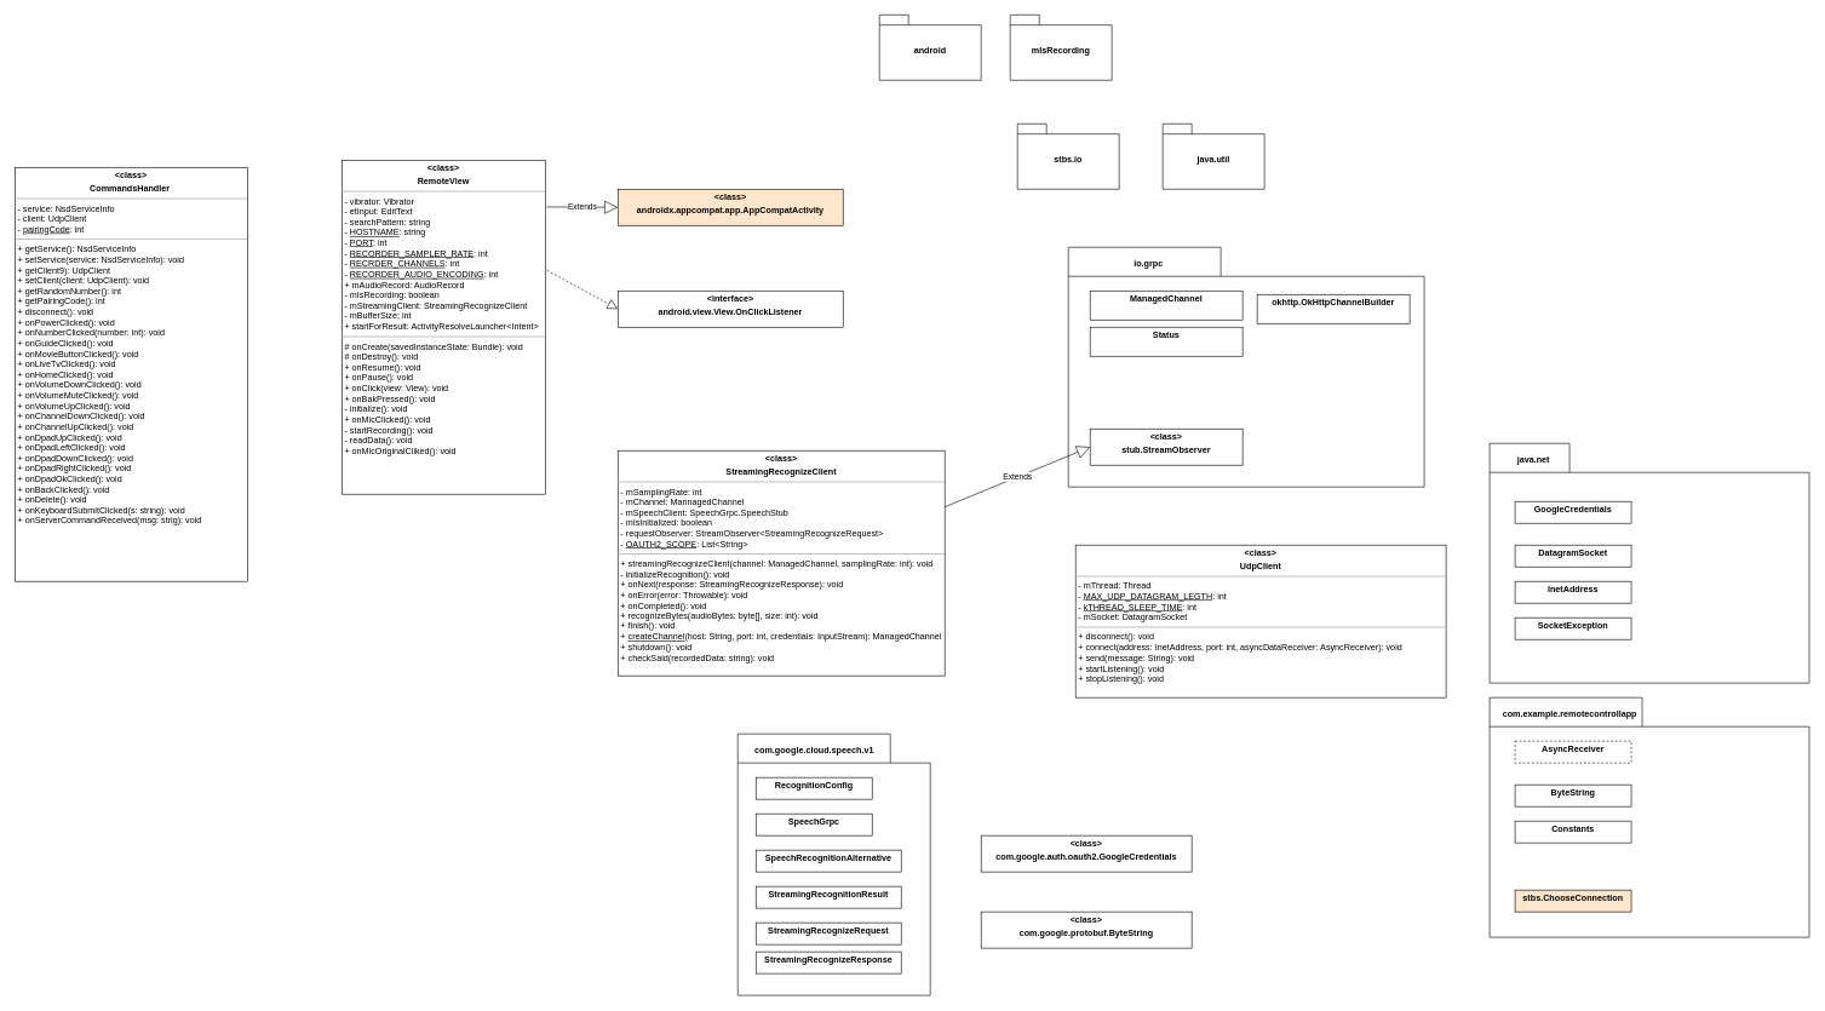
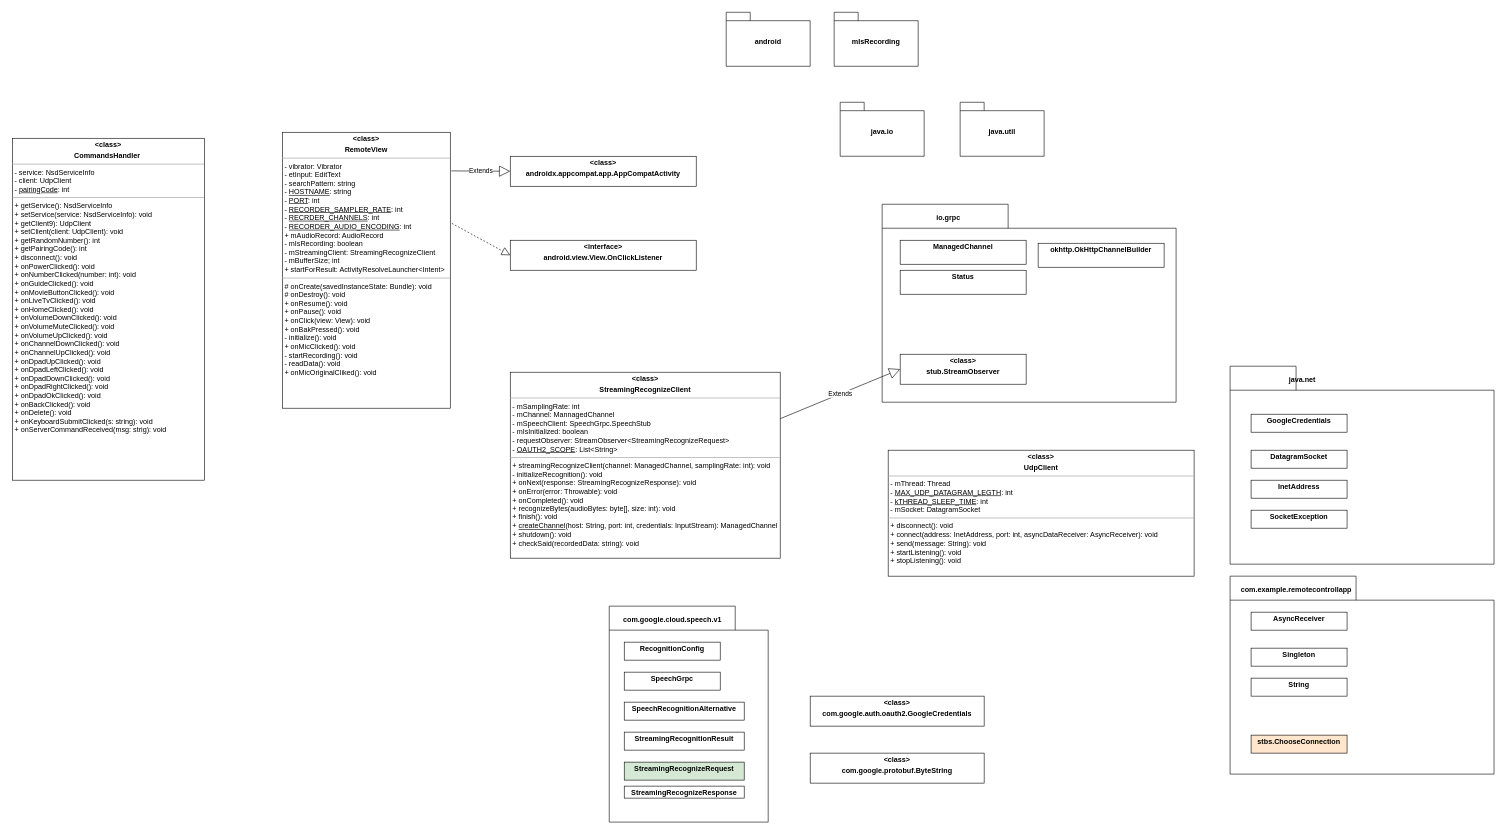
- <mxCell id="38" value="stbs.io" style="shape=folder;fontStyle=1;spacingTop=10;tabWidth=40;tabHeight=14;tabPosition=left;html=1;whiteSpace=wrap;" vertex="1" parent="1"><mxGeometry x="1400" y="170" width="140" height="90" as="geometry" /></mxCell>
+ <mxCell id="38" value="java.io" style="shape=folder;fontStyle=1;spacingTop=10;tabWidth=40;tabHeight=14;tabPosition=left;html=1;whiteSpace=wrap;" vertex="1" parent="1"><mxGeometry x="1400" y="170" width="140" height="90" as="geometry" /></mxCell>
- <mxCell id="6" value="&lt;p style=&quot;margin:0px;margin-top:4px;text-align:center;&quot;&gt;&lt;b&gt;&amp;lt;class&amp;gt;&lt;/b&gt;&lt;/p&gt;&lt;p style=&quot;margin:0px;margin-top:4px;text-align:center;&quot;&gt;&lt;b&gt;androidx.appcompat.app.AppCompatActivity&lt;/b&gt;&lt;/p&gt;&lt;p style=&quot;margin:0px;margin-left:4px;&quot;&gt;&lt;br&gt;&lt;/p&gt;" style="verticalAlign=top;align=left;overflow=fill;fontSize=12;fontFamily=Helvetica;html=1;whiteSpace=wrap;fillColor=#ffe6cc;" vertex="1" parent="1"><mxGeometry x="850" y="260" width="310" height="50" as="geometry" /></mxCell>
+ <mxCell id="6" value="&lt;p style=&quot;margin:0px;margin-top:4px;text-align:center;&quot;&gt;&lt;b&gt;&amp;lt;class&amp;gt;&lt;/b&gt;&lt;/p&gt;&lt;p style=&quot;margin:0px;margin-top:4px;text-align:center;&quot;&gt;&lt;b&gt;androidx.appcompat.app.AppCompatActivity&lt;/b&gt;&lt;/p&gt;&lt;p style=&quot;margin:0px;margin-left:4px;&quot;&gt;&lt;br&gt;&lt;/p&gt;" style="verticalAlign=top;align=left;overflow=fill;fontSize=12;fontFamily=Helvetica;html=1;whiteSpace=wrap;" vertex="1" parent="1"><mxGeometry x="850" y="260" width="310" height="50" as="geometry" /></mxCell>
- <mxCell id="15" value="java.net" style="text;align=center;fontStyle=1;verticalAlign=middle;spacingLeft=3;spacingRight=3;strokeColor=none;rotatable=0;points=[[0,0.5],[1,0.5]];portConstraint=eastwest;html=1;" vertex="1" parent="1"><mxGeometry x="2070" y="620" width="80" height="26" as="geometry" /></mxCell>
+ <mxCell id="15" value="java.net" style="text;align=center;fontStyle=1;verticalAlign=middle;spacingLeft=3;spacingRight=3;strokeColor=none;rotatable=0;points=[[0,0.5],[1,0.5]];portConstraint=eastwest;html=1;" vertex="1" parent="1"><mxGeometry x="2130" y="620" width="80" height="26" as="geometry" /></mxCell>
- <mxCell id="21" value="&lt;p style=&quot;margin:0px;margin-top:4px;text-align:center;&quot;&gt;&lt;b&gt;AsyncReceiver&lt;/b&gt;&lt;/p&gt;" style="verticalAlign=top;align=left;overflow=fill;fontSize=12;fontFamily=Helvetica;html=1;whiteSpace=wrap;dashed=1;" vertex="1" parent="1"><mxGeometry x="2085" y="1020" width="160" height="30" as="geometry" /></mxCell>
+ <mxCell id="21" value="&lt;p style=&quot;margin:0px;margin-top:4px;text-align:center;&quot;&gt;&lt;b&gt;AsyncReceiver&lt;/b&gt;&lt;/p&gt;" style="verticalAlign=top;align=left;overflow=fill;fontSize=12;fontFamily=Helvetica;html=1;whiteSpace=wrap;" vertex="1" parent="1"><mxGeometry x="2085" y="1020" width="160" height="30" as="geometry" /></mxCell>
- <mxCell id="22" value="&lt;p style=&quot;margin:0px;margin-top:4px;text-align:center;&quot;&gt;&lt;b&gt;ByteString&lt;/b&gt;&lt;/p&gt;" style="verticalAlign=top;align=left;overflow=fill;fontSize=12;fontFamily=Helvetica;html=1;whiteSpace=wrap;" vertex="1" parent="1"><mxGeometry x="2085" y="1080" width="160" height="30" as="geometry" /></mxCell>
+ <mxCell id="22" value="&lt;p style=&quot;margin:0px;margin-top:4px;text-align:center;&quot;&gt;&lt;b&gt;Singleton&lt;/b&gt;&lt;/p&gt;" style="verticalAlign=top;align=left;overflow=fill;fontSize=12;fontFamily=Helvetica;html=1;whiteSpace=wrap;" vertex="1" parent="1"><mxGeometry x="2085" y="1080" width="160" height="30" as="geometry" /></mxCell>
- <mxCell id="23" value="&lt;p style=&quot;margin:0px;margin-top:4px;text-align:center;&quot;&gt;&lt;b&gt;Constants&lt;/b&gt;&lt;/p&gt;" style="verticalAlign=top;align=left;overflow=fill;fontSize=12;fontFamily=Helvetica;html=1;whiteSpace=wrap;" vertex="1" parent="1"><mxGeometry x="2085" y="1130" width="160" height="30" as="geometry" /></mxCell>
+ <mxCell id="23" value="&lt;p style=&quot;margin:0px;margin-top:4px;text-align:center;&quot;&gt;&lt;b&gt;String&lt;/b&gt;&lt;/p&gt;" style="verticalAlign=top;align=left;overflow=fill;fontSize=12;fontFamily=Helvetica;html=1;whiteSpace=wrap;" vertex="1" parent="1"><mxGeometry x="2085" y="1130" width="160" height="30" as="geometry" /></mxCell>
- <mxCell id="36" value="&lt;p style=&quot;margin:0px;margin-top:4px;text-align:center;&quot;&gt;&lt;b&gt;&amp;lt;class&amp;gt;&lt;/b&gt;&lt;/p&gt;&lt;p style=&quot;margin:0px;margin-top:4px;text-align:center;&quot;&gt;&lt;b&gt;com.google.auth.oauth2.GoogleCredentials&lt;/b&gt;&lt;/p&gt;" style="verticalAlign=top;align=left;overflow=fill;fontSize=12;fontFamily=Helvetica;html=1;whiteSpace=wrap;" vertex="1" parent="1"><mxGeometry x="1350" y="1150" width="290" height="50" as="geometry" /></mxCell>
+ <mxCell id="36" value="&lt;p style=&quot;margin:0px;margin-top:4px;text-align:center;&quot;&gt;&lt;b&gt;&amp;lt;class&amp;gt;&lt;/b&gt;&lt;/p&gt;&lt;p style=&quot;margin:0px;margin-top:4px;text-align:center;&quot;&gt;&lt;b&gt;com.google.auth.oauth2.GoogleCredentials&lt;/b&gt;&lt;/p&gt;" style="verticalAlign=top;align=left;overflow=fill;fontSize=12;fontFamily=Helvetica;html=1;whiteSpace=wrap;" vertex="1" parent="1"><mxGeometry x="1350" y="1160" width="290" height="50" as="geometry" /></mxCell>
- <mxCell id="34" value="&lt;p style=&quot;margin:0px;margin-top:4px;text-align:center;&quot;&gt;&lt;b&gt;StreamingRecognizeRequest&lt;/b&gt;&lt;/p&gt;" style="verticalAlign=top;align=left;overflow=fill;fontSize=12;fontFamily=Helvetica;html=1;whiteSpace=wrap;" vertex="1" parent="1"><mxGeometry x="1040" y="1270" width="200" height="30" as="geometry" /></mxCell>
+ <mxCell id="34" value="&lt;p style=&quot;margin:0px;margin-top:4px;text-align:center;&quot;&gt;&lt;b&gt;StreamingRecognizeRequest&lt;/b&gt;&lt;/p&gt;" style="verticalAlign=top;align=left;overflow=fill;fontSize=12;fontFamily=Helvetica;html=1;whiteSpace=wrap;fillColor=#d5e8d4;" vertex="1" parent="1"><mxGeometry x="1040" y="1270" width="200" height="30" as="geometry" /></mxCell>
- <mxCell id="35" value="&lt;p style=&quot;margin:0px;margin-top:4px;text-align:center;&quot;&gt;&lt;b&gt;StreamingRecognizeResponse&lt;/b&gt;&lt;/p&gt;" style="verticalAlign=top;align=left;overflow=fill;fontSize=12;fontFamily=Helvetica;html=1;whiteSpace=wrap;" vertex="1" parent="1"><mxGeometry x="1040" y="1310" width="200" height="30" as="geometry" /></mxCell>
+ <mxCell id="35" value="&lt;p style=&quot;margin:0px;margin-top:4px;text-align:center;&quot;&gt;&lt;b&gt;StreamingRecognizeResponse&lt;/b&gt;&lt;/p&gt;" style="verticalAlign=top;align=left;overflow=fill;fontSize=12;fontFamily=Helvetica;html=1;whiteSpace=wrap;" vertex="1" parent="1"><mxGeometry x="1040" y="1310" width="200" height="20" as="geometry" /></mxCell>
